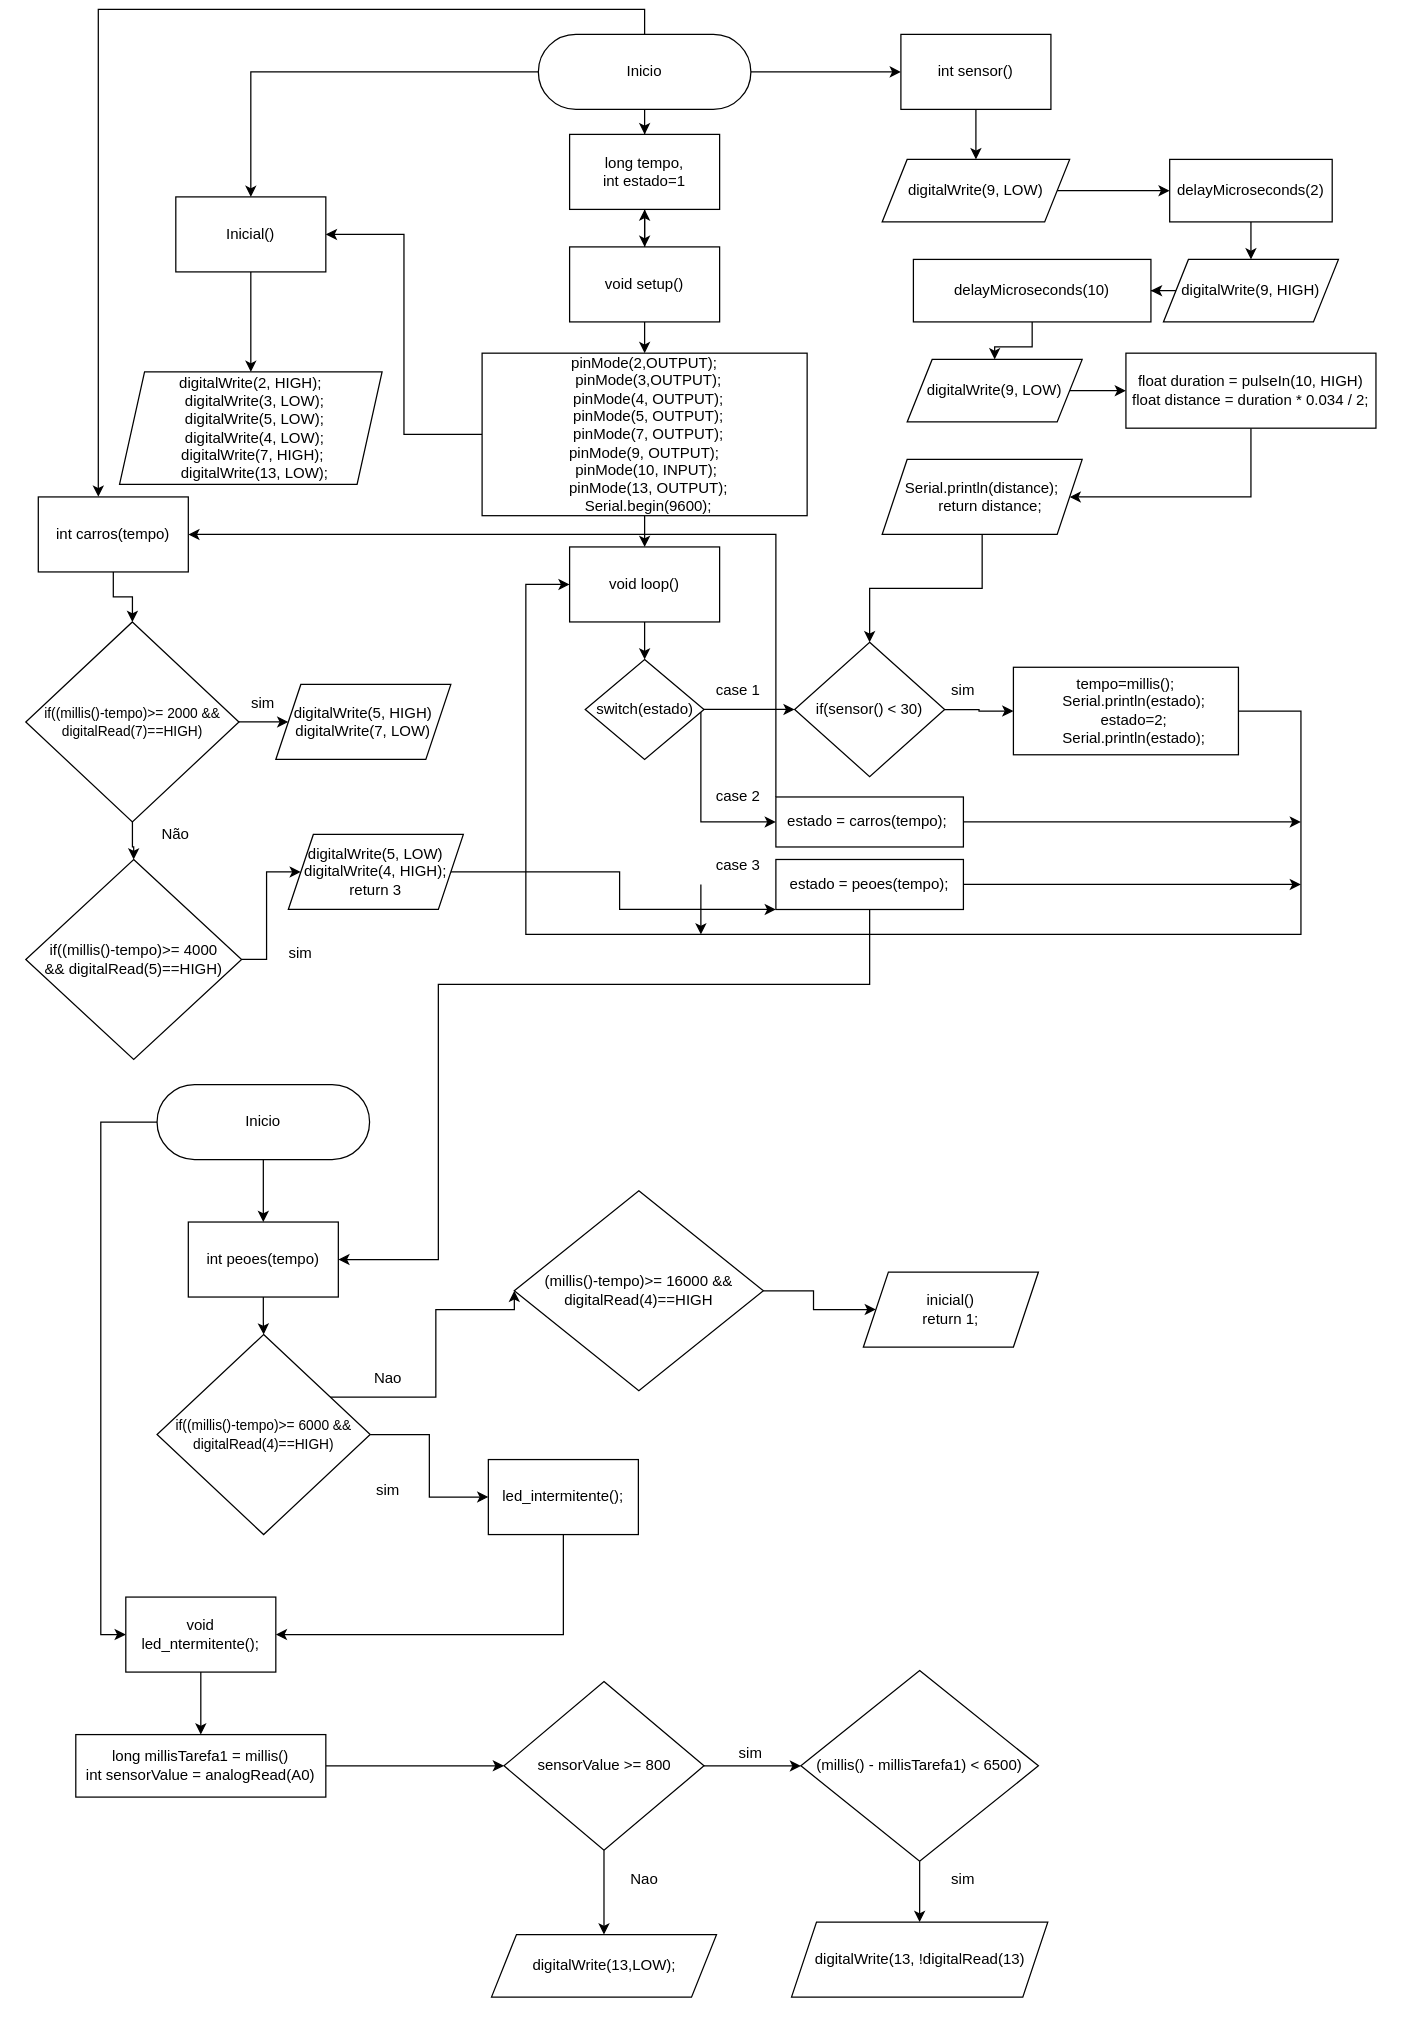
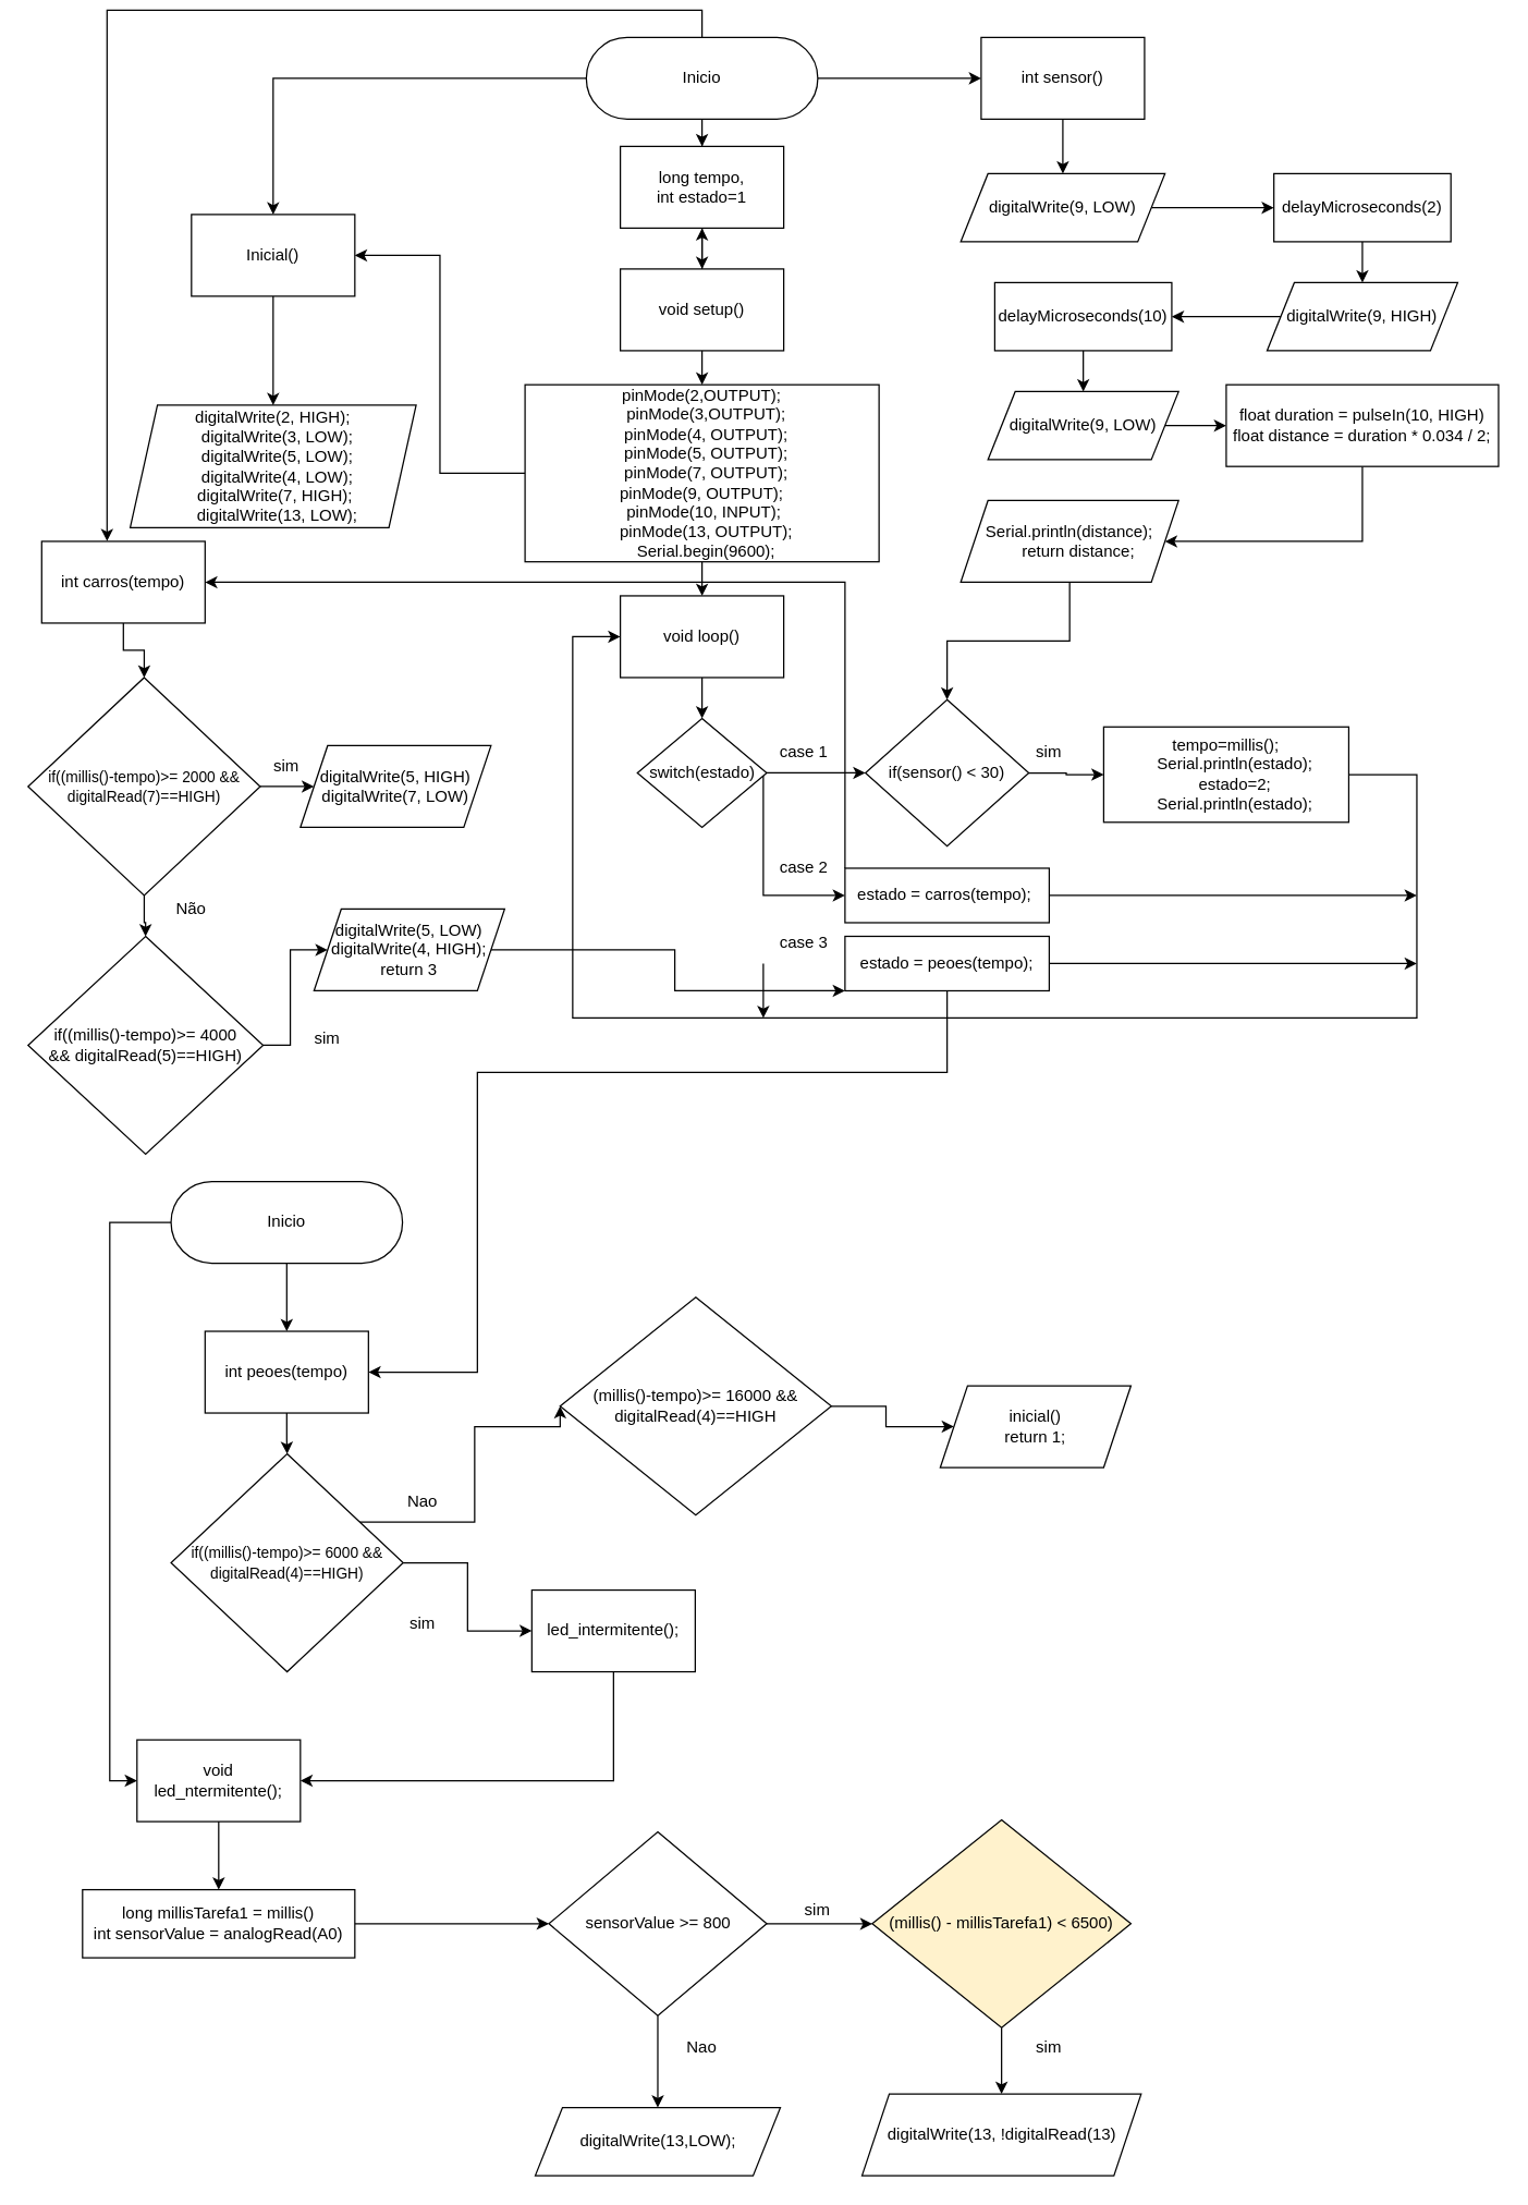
- <mxCell id="38" value="delayMicroseconds(10)" style="whiteSpace=wrap;html=1;" vertex="1" parent="1"><mxGeometry x="730" y="200" width="190" height="50" as="geometry" /></mxCell>
+ <mxCell id="38" value="delayMicroseconds(10)" style="whiteSpace=wrap;html=1;" vertex="1" parent="1"><mxGeometry x="730" y="200" width="130" height="50" as="geometry" /></mxCell>
- <mxCell id="90" value="(millis() - millisTarefa1) &amp;lt; 6500)" style="rhombus;whiteSpace=wrap;html=1;rounded=0;" vertex="1" parent="1"><mxGeometry x="640" y="1328.75" width="190" height="152.5" as="geometry" /></mxCell>
+ <mxCell id="90" value="(millis() - millisTarefa1) &amp;lt; 6500)" style="rhombus;whiteSpace=wrap;html=1;rounded=0;fillColor=#fff2cc;" vertex="1" parent="1"><mxGeometry x="640" y="1328.75" width="190" height="152.5" as="geometry" /></mxCell>
